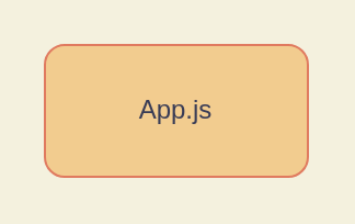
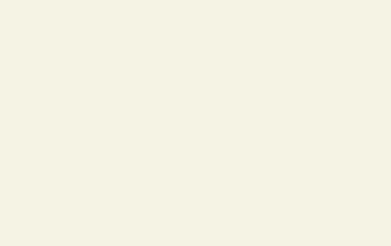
- <mxCell id="2" value="App.js" style="rounded=1;whiteSpace=wrap;html=1;sketch=0;strokeColor=#E07A5F;fillColor=#F2CC8F;fontColor=#393C56;" vertex="1" parent="1"><mxGeometry x="20" y="20" width="120" height="60" as="geometry" /></mxCell>
